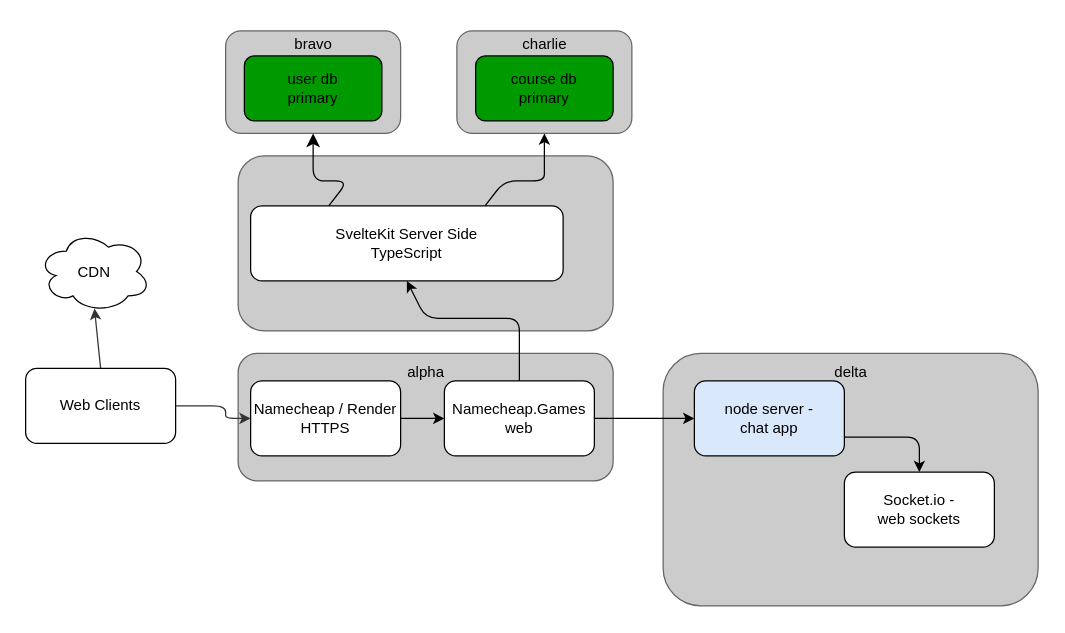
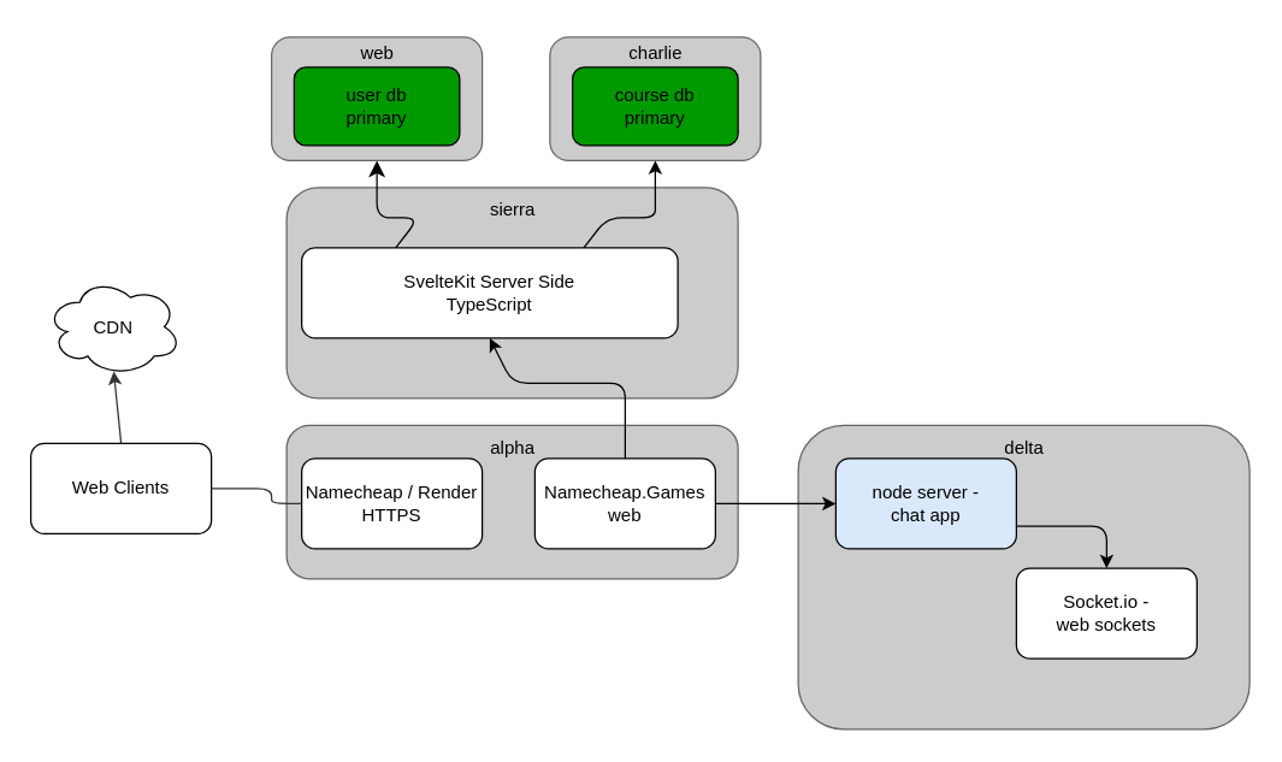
- <mxCell id="20" value="bravo" style="text;html=1;align=center;verticalAlign=middle;resizable=0;points=[];autosize=1;strokeColor=none;fillColor=none;fontColor=#000000;" vertex="1" parent="1"><mxGeometry x="225" y="20" width="50" height="30" as="geometry" /></mxCell>
+ <mxCell id="20" value="web" style="text;html=1;align=center;verticalAlign=middle;resizable=0;points=[];autosize=1;strokeColor=none;fillColor=none;fontColor=#000000;" vertex="1" parent="1"><mxGeometry x="225" y="20" width="50" height="30" as="geometry" /></mxCell>
+ <mxCell id="24" value="sierra" style="text;html=1;align=center;verticalAlign=middle;resizable=0;points=[];autosize=1;strokeColor=none;fillColor=none;fontColor=#000000;" vertex="1" parent="1"><mxGeometry x="315" y="124" width="50" height="30" as="geometry" /></mxCell>
- <mxCell id="13" value="" style="endArrow=classic;html=1;exitX=1;exitY=0.5;exitDx=0;exitDy=0;entryX=0;entryY=0.5;entryDx=0;entryDy=0;strokeColor=#333333;rounded=1;jumpStyle=none;" parent="1" source="5" target="6" edge="1"><mxGeometry width="50" height="50" relative="1" as="geometry"><mxPoint x="150" y="329" as="sourcePoint" /><mxPoint x="180" y="329" as="targetPoint" /><Array as="points"><mxPoint x="180" y="324" /><mxPoint x="180" y="334" /></Array></mxGeometry></mxCell>
+ <mxCell id="13" value="" style="endArrow=none;html=1;exitX=1;exitY=0.5;exitDx=0;exitDy=0;entryX=0;entryY=0.5;entryDx=0;entryDy=0;strokeColor=#333333;rounded=1;jumpStyle=none;" parent="1" source="5" target="6" edge="1"><mxGeometry width="50" height="50" relative="1" as="geometry"><mxPoint x="150" y="329" as="sourcePoint" /><mxPoint x="180" y="329" as="targetPoint" /><Array as="points"><mxPoint x="180" y="324" /><mxPoint x="180" y="334" /></Array></mxGeometry></mxCell>
- <mxCell id="8" value="" style="edgeStyle=none;orthogonalLoop=1;jettySize=auto;html=1;rounded=1;strokeColor=#000000;fontColor=#000000;jumpStyle=none;exitX=1;exitY=0.5;exitDx=0;exitDy=0;entryX=0;entryY=0.5;entryDx=0;entryDy=0;" edge="1" parent="1" source="6" target="7"><mxGeometry width="100" relative="1" as="geometry"><mxPoint x="330" y="224" as="sourcePoint" /><mxPoint x="430" y="224" as="targetPoint" /><Array as="points" /></mxGeometry></mxCell>
